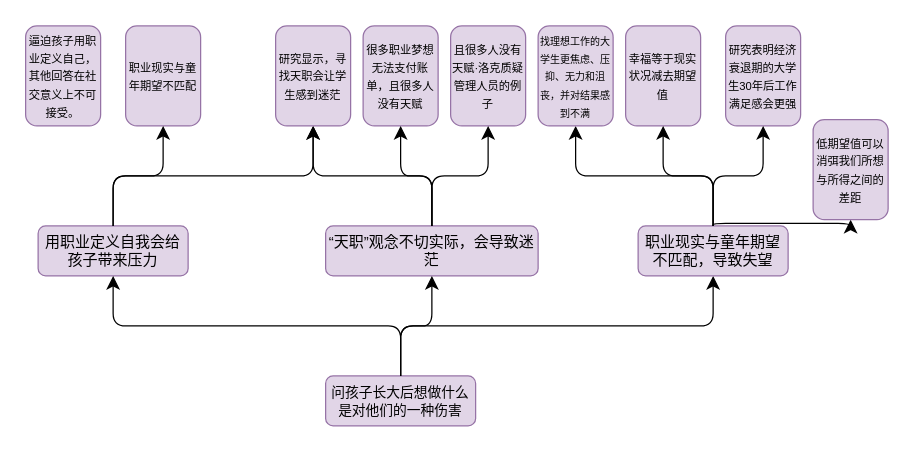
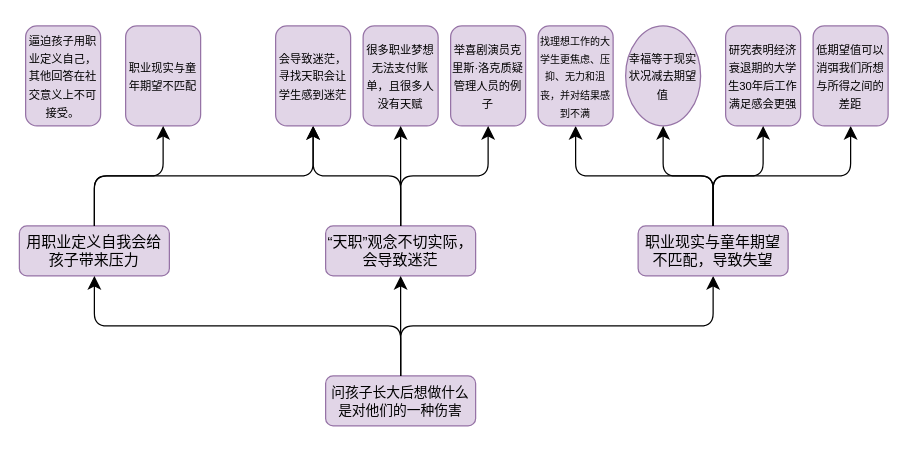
- <mxCell id="14" value="&lt;font style=&quot;font-size: 9px;&quot;&gt;研究显示，寻找天职会让学生感到迷茫&lt;/font&gt;" style="rounded=1;whiteSpace=wrap;html=1;fillColor=#e1d5e7;strokeColor=#9673a6;" vertex="1" parent="1"><mxGeometry x="220" y="20" width="60" height="80" as="geometry" /></mxCell>
+ <mxCell id="14" value="&lt;font style=&quot;font-size: 9px;&quot;&gt;会导致迷茫，寻找天职会让学生感到迷茫&lt;/font&gt;" style="rounded=1;whiteSpace=wrap;html=1;fillColor=#e1d5e7;strokeColor=#9673a6;" vertex="1" parent="1"><mxGeometry x="220" y="20" width="60" height="80" as="geometry" /></mxCell>
- <mxCell id="15" value="&lt;font style=&quot;font-size: 9px;&quot;&gt;且很多人没有天赋·洛克质疑管理人员的例子&lt;/font&gt;" style="rounded=1;whiteSpace=wrap;html=1;fillColor=#e1d5e7;strokeColor=#9673a6;" vertex="1" parent="1"><mxGeometry x="360" y="20" width="60" height="80" as="geometry" /></mxCell>
+ <mxCell id="15" value="&lt;font style=&quot;font-size: 9px;&quot;&gt;举喜剧演员克里斯·洛克质疑管理人员的例子&lt;/font&gt;" style="rounded=1;whiteSpace=wrap;html=1;fillColor=#e1d5e7;strokeColor=#9673a6;" vertex="1" parent="1"><mxGeometry x="360" y="20" width="60" height="80" as="geometry" /></mxCell>
- <mxCell id="23" value="&lt;font style=&quot;font-size: 9px;&quot;&gt;幸福等于现实状况减去期望值&lt;/font&gt;" style="rounded=1;whiteSpace=wrap;html=1;fillColor=#e1d5e7;strokeColor=#9673a6;" vertex="1" parent="1"><mxGeometry x="500" y="20" width="60" height="80" as="geometry" /></mxCell>
+ <mxCell id="23" value="&lt;font style=&quot;font-size: 9px;&quot;&gt;幸福等于现实状况减去期望值&lt;/font&gt;" style="ellipse;whiteSpace=wrap;html=1;fillColor=#e1d5e7;strokeColor=#9673a6;" vertex="1" parent="1"><mxGeometry x="500" y="20" width="60" height="80" as="geometry" /></mxCell>
- <mxCell id="26" value="&lt;font style=&quot;font-size: 9px;&quot;&gt;低期望值可以消弭我们所想与所得之间的差距&lt;/font&gt;" style="rounded=1;whiteSpace=wrap;html=1;fillColor=#e1d5e7;strokeColor=#9673a6;" vertex="1" parent="1"><mxGeometry x="650" y="95" width="60" height="80" as="geometry" /></mxCell>
+ <mxCell id="26" value="&lt;font style=&quot;font-size: 9px;&quot;&gt;低期望值可以消弭我们所想与所得之间的差距&lt;/font&gt;" style="rounded=1;whiteSpace=wrap;html=1;fillColor=#e1d5e7;strokeColor=#9673a6;" vertex="1" parent="1"><mxGeometry x="650" y="20" width="60" height="80" as="geometry" /></mxCell>
- <mxCell id="6" value="用职业定义自我会给孩子带来压力" style="rounded=1;whiteSpace=wrap;html=1;fillColor=#e1d5e7;strokeColor=#9673a6;" vertex="1" parent="1"><mxGeometry x="30" y="180" width="120" height="40" as="geometry" /></mxCell>
+ <mxCell id="6" value="用职业定义自我会给孩子带来压力" style="rounded=1;whiteSpace=wrap;html=1;fillColor=#e1d5e7;strokeColor=#9673a6;" vertex="1" parent="1"><mxGeometry x="15" y="180" width="120" height="40" as="geometry" /></mxCell>
- <mxCell id="4" value="“天职”观念不切实际，会导致迷茫" style="rounded=1;whiteSpace=wrap;html=1;fillColor=#e1d5e7;strokeColor=#9673a6;" vertex="1" parent="1"><mxGeometry x="260" y="180" width="170" height="40" as="geometry" /></mxCell>
+ <mxCell id="4" value="“天职”观念不切实际，会导致迷茫" style="rounded=1;whiteSpace=wrap;html=1;fillColor=#e1d5e7;strokeColor=#9673a6;" vertex="1" parent="1"><mxGeometry x="260" y="180" width="120" height="40" as="geometry" /></mxCell>
